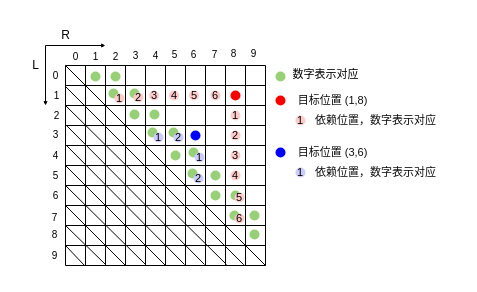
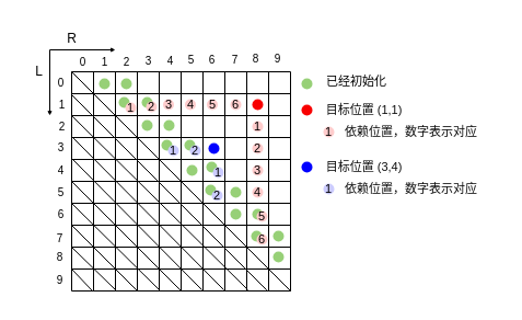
- <mxCell id="49" value="&lt;p&gt;&lt;font style=&quot;line-height: 0.6; font-size: 11px;&quot;&gt;数字表示对应&lt;/font&gt;&lt;/p&gt;" style="text;html=1;align=center;verticalAlign=middle;resizable=0;points=[];autosize=1;strokeColor=none;fillColor=none;fontSize=7;" vertex="1" parent="1"><mxGeometry x="285" y="55" width="80" height="40" as="geometry" /></mxCell>
+ <mxCell id="49" value="&lt;p&gt;&lt;font style=&quot;line-height: 0.6; font-size: 11px;&quot;&gt;已经初始化&lt;/font&gt;&lt;/p&gt;" style="text;html=1;align=center;verticalAlign=middle;resizable=0;points=[];autosize=1;strokeColor=none;fillColor=none;fontSize=7;" vertex="1" parent="1"><mxGeometry x="285" y="55" width="80" height="40" as="geometry" /></mxCell>
- <mxCell id="79" value="目标位置 (1,8)" style="text;html=1;align=center;verticalAlign=middle;resizable=0;points=[];autosize=1;strokeColor=none;fillColor=none;fontSize=11;fontColor=#0D0D0D;" vertex="1" parent="1"><mxGeometry x="282" y="85" width="100" height="30" as="geometry" /></mxCell>
+ <mxCell id="79" value="目标位置 (1,1)" style="text;html=1;align=center;verticalAlign=middle;resizable=0;points=[];autosize=1;strokeColor=none;fillColor=none;fontSize=11;fontColor=#0D0D0D;" vertex="1" parent="1"><mxGeometry x="282" y="85" width="100" height="30" as="geometry" /></mxCell>
- <mxCell id="96" value="目标位置 (3,6)" style="text;html=1;align=center;verticalAlign=middle;resizable=0;points=[];autosize=1;strokeColor=none;fillColor=none;fontSize=11;fontColor=#0D0D0D;" vertex="1" parent="1"><mxGeometry x="282" y="137" width="100" height="30" as="geometry" /></mxCell>
+ <mxCell id="96" value="目标位置 (3,4)" style="text;html=1;align=center;verticalAlign=middle;resizable=0;points=[];autosize=1;strokeColor=none;fillColor=none;fontSize=11;fontColor=#0D0D0D;" vertex="1" parent="1"><mxGeometry x="282" y="137" width="100" height="30" as="geometry" /></mxCell>
